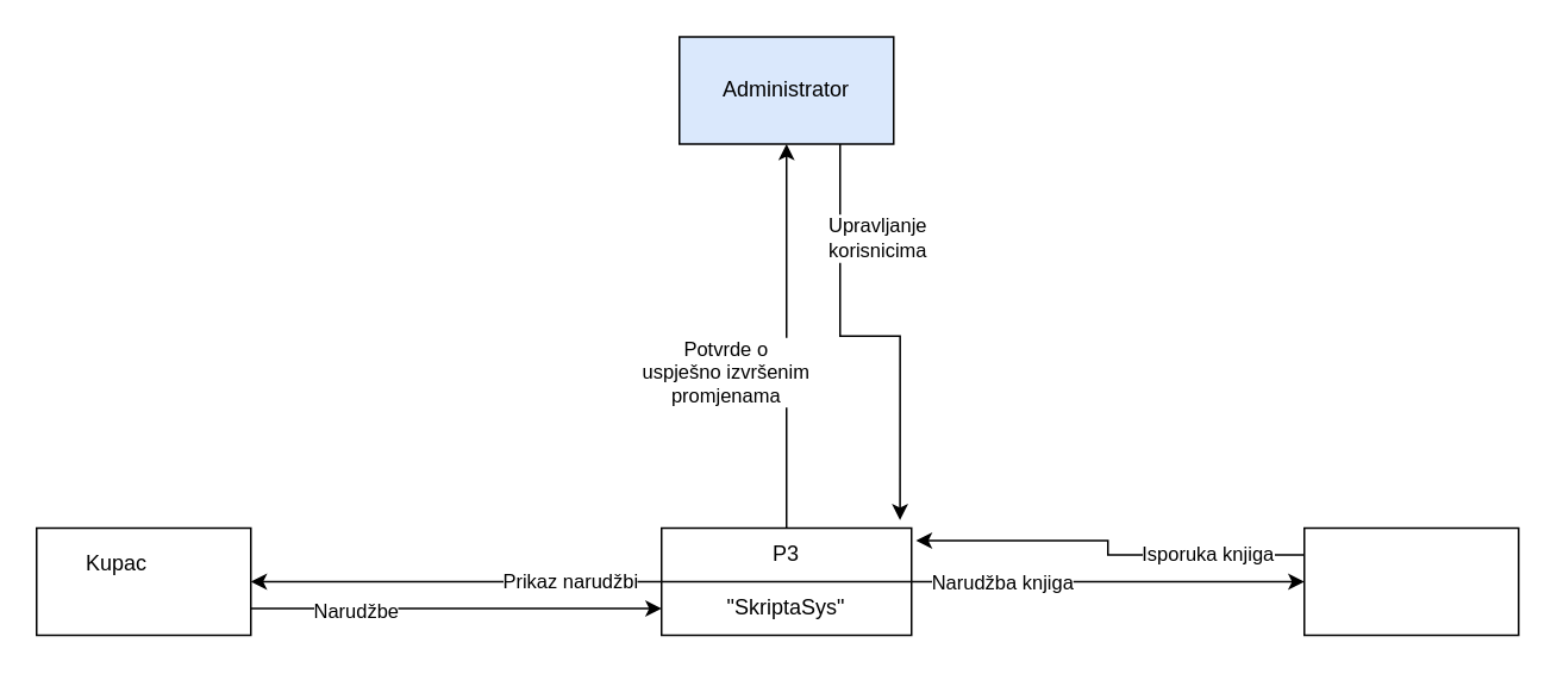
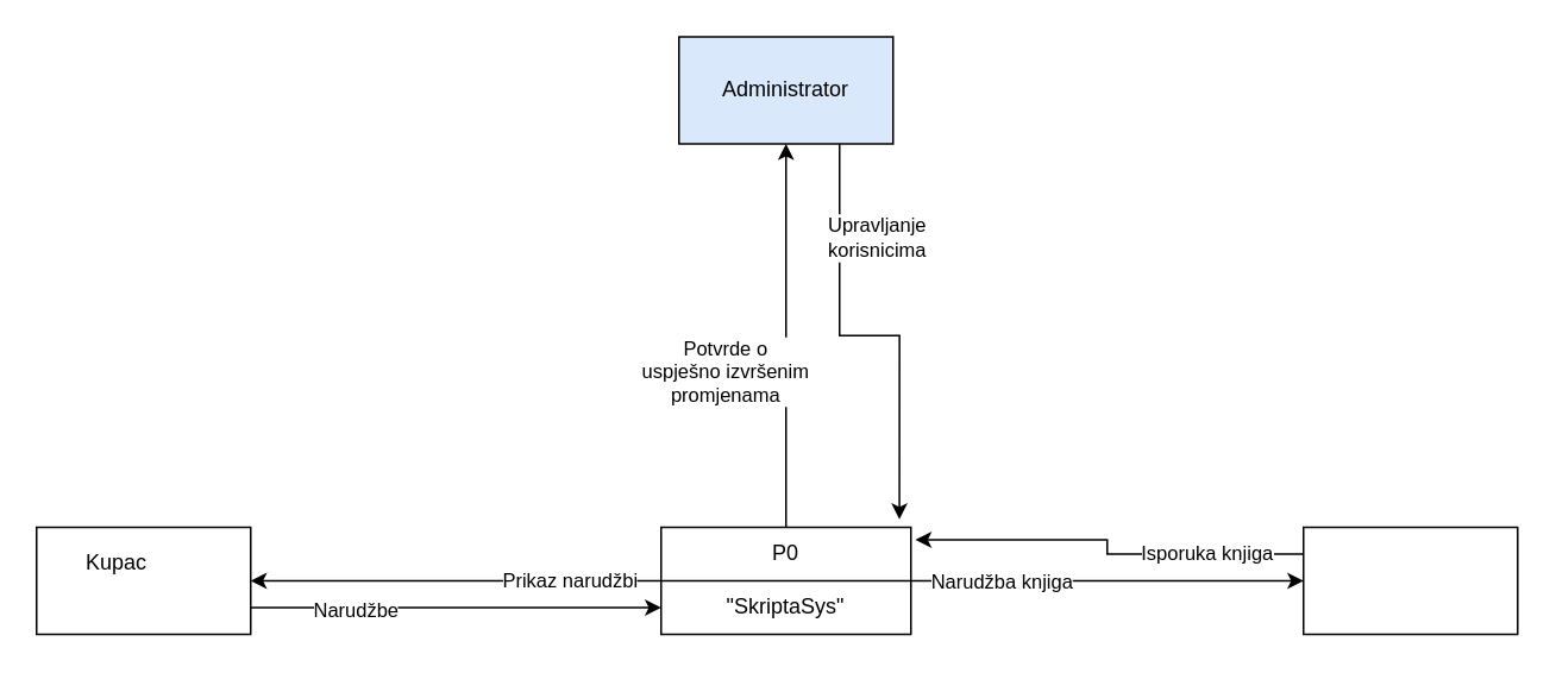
- <mxCell id="9" value="P3" style="swimlane;fontStyle=0;childLayout=stackLayout;horizontal=1;startSize=30;horizontalStack=0;resizeParent=1;resizeParentMax=0;resizeLast=0;collapsible=1;marginBottom=0;whiteSpace=wrap;html=1;" parent="1" vertex="1"><mxGeometry x="370" y="295" width="140" height="60" as="geometry" /></mxCell>
+ <mxCell id="9" value="P0" style="swimlane;fontStyle=0;childLayout=stackLayout;horizontal=1;startSize=30;horizontalStack=0;resizeParent=1;resizeParentMax=0;resizeLast=0;collapsible=1;marginBottom=0;whiteSpace=wrap;html=1;" parent="1" vertex="1"><mxGeometry x="370" y="295" width="140" height="60" as="geometry" /></mxCell>
